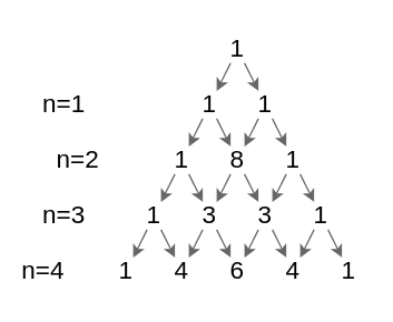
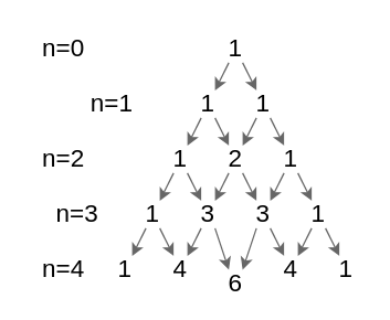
+ <mxCell id="41" value="n=0" style="text;html=1;align=center;verticalAlign=middle;resizable=0;points=[];autosize=1;fontSize=18;" parent="1" vertex="1"><mxGeometry x="20" y="20" width="50" height="30" as="geometry" /></mxCell>
- <mxCell id="2" value="n=1" style="text;html=1;align=center;verticalAlign=middle;resizable=0;points=[];autosize=1;fontSize=18;" parent="1" vertex="1"><mxGeometry x="20" y="60" width="50" height="30" as="geometry" /></mxCell>
+ <mxCell id="2" value="n=1" style="text;html=1;align=center;verticalAlign=middle;resizable=0;points=[];autosize=1;fontSize=18;" parent="1" vertex="1"><mxGeometry x="55" y="60" width="50" height="30" as="geometry" /></mxCell>
- <mxCell id="35" value="n=2" style="text;html=1;align=center;verticalAlign=middle;resizable=0;points=[];autosize=1;fontSize=18;" parent="1" vertex="1"><mxGeometry x="30" y="100" width="50" height="30" as="geometry" /></mxCell>
+ <mxCell id="35" value="n=2" style="text;html=1;align=center;verticalAlign=middle;resizable=0;points=[];autosize=1;fontSize=18;" parent="1" vertex="1"><mxGeometry x="20" y="100" width="50" height="30" as="geometry" /></mxCell>
- <mxCell id="4" value="8" style="rounded=0;whiteSpace=wrap;html=1;fillColor=none;strokeColor=none;fontSize=18;" parent="1" vertex="1"><mxGeometry x="160" y="105" width="20" height="20" as="geometry" /></mxCell>
+ <mxCell id="4" value="2" style="rounded=0;whiteSpace=wrap;html=1;fillColor=none;strokeColor=none;fontSize=18;" parent="1" vertex="1"><mxGeometry x="160" y="105" width="20" height="20" as="geometry" /></mxCell>
- <mxCell id="36" value="n=3" style="text;html=1;align=center;verticalAlign=middle;resizable=0;points=[];autosize=1;fontSize=18;" parent="1" vertex="1"><mxGeometry x="20" y="140" width="50" height="30" as="geometry" /></mxCell>
+ <mxCell id="36" value="n=3" style="text;html=1;align=center;verticalAlign=middle;resizable=0;points=[];autosize=1;fontSize=18;" parent="1" vertex="1"><mxGeometry x="30" y="140" width="50" height="30" as="geometry" /></mxCell>
- <mxCell id="37" value="n=4" style="text;html=1;align=center;verticalAlign=middle;resizable=0;points=[];autosize=1;fontSize=18;" parent="1" vertex="1"><mxGeometry x="5" y="180" width="50" height="30" as="geometry" /></mxCell>
+ <mxCell id="37" value="n=4" style="text;html=1;align=center;verticalAlign=middle;resizable=0;points=[];autosize=1;fontSize=18;" parent="1" vertex="1"><mxGeometry x="20" y="180" width="50" height="30" as="geometry" /></mxCell>
- <mxCell id="27" value="6" style="rounded=0;whiteSpace=wrap;html=1;fillColor=none;strokeColor=none;fontSize=18;" parent="1" vertex="1"><mxGeometry x="160" y="185" width="20" height="20" as="geometry" /></mxCell>
+ <mxCell id="27" value="6" style="rounded=0;whiteSpace=wrap;html=1;fillColor=none;strokeColor=none;fontSize=18;" parent="1" vertex="1"><mxGeometry x="160" y="195" width="20" height="20" as="geometry" /></mxCell>
